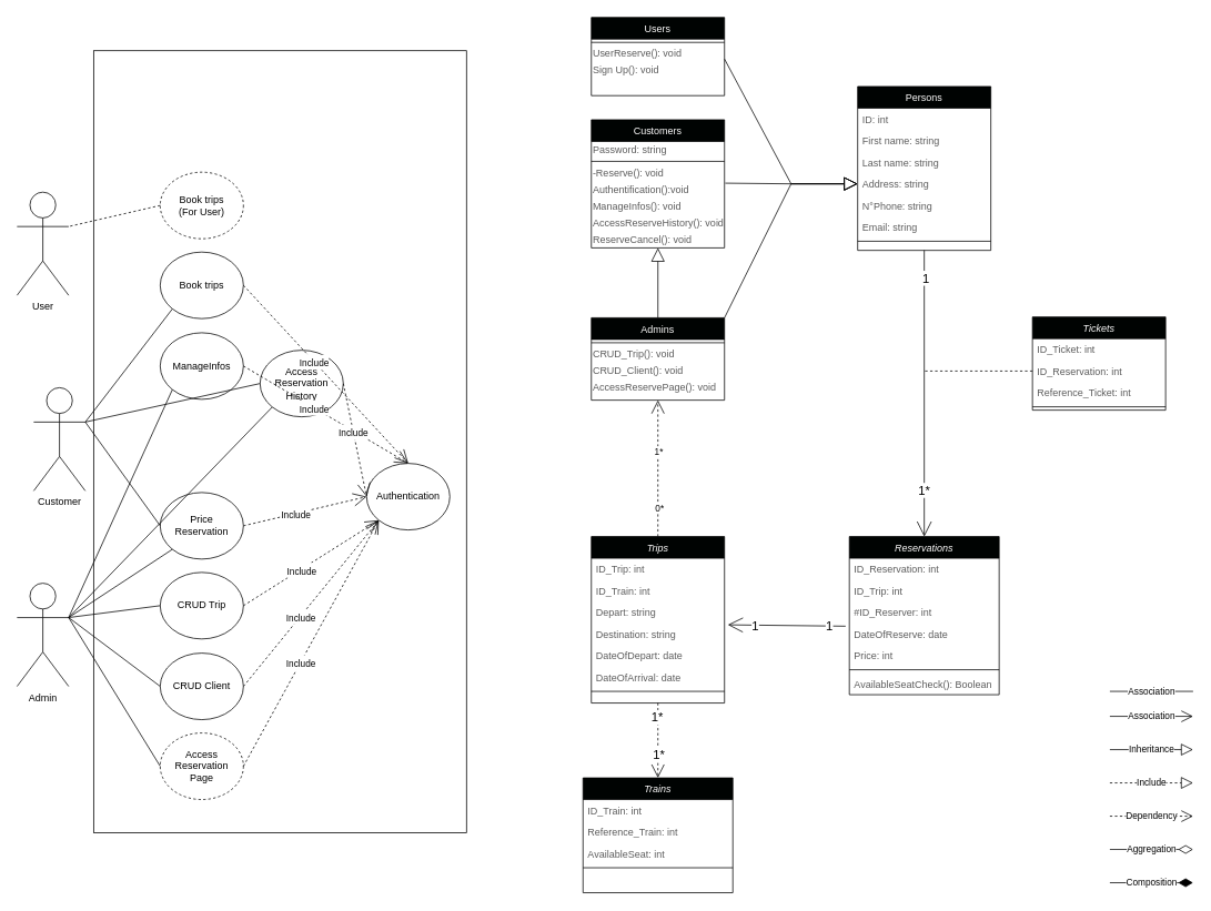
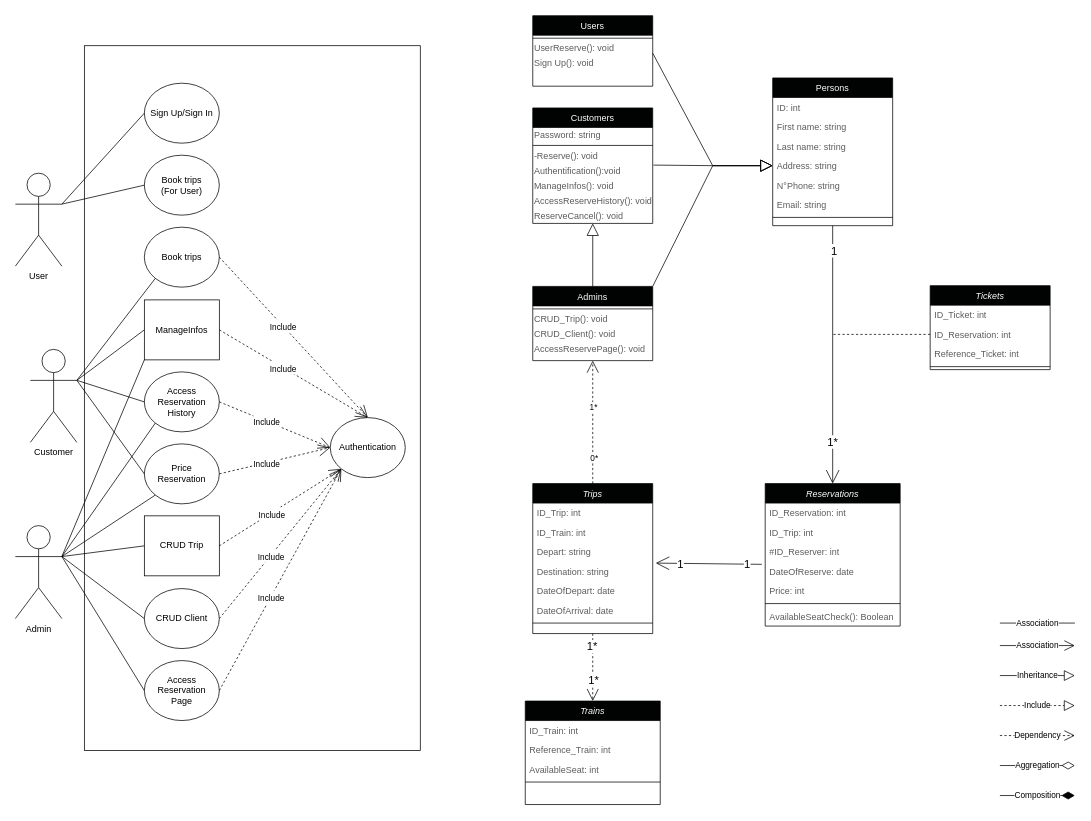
+ <mxCell id="75" value="Sign Up/Sign In" style="ellipse;whiteSpace=wrap;html=1;fillColor=none;autosize=0;comic=0;spacing=9;" parent="1" vertex="1"><mxGeometry x="192" y="110" width="100" height="80" as="geometry" /></mxCell>
+ <mxCell id="76" style="rounded=0;orthogonalLoop=1;jettySize=auto;html=1;exitX=1;exitY=0.333;exitDx=0;exitDy=0;exitPerimeter=0;entryX=0;entryY=0.5;entryDx=0;entryDy=0;endArrow=none;endFill=0;" parent="1" source="77" target="75" edge="1"><mxGeometry relative="1" as="geometry" /></mxCell>
- <mxCell id="101" value="Book trips&lt;br&gt;(For User)" style="ellipse;whiteSpace=wrap;html=1;fillColor=none;dashed=1;" parent="1" vertex="1"><mxGeometry x="192" y="206" width="100" height="80" as="geometry" /></mxCell>
+ <mxCell id="101" value="Book trips&lt;br&gt;(For User)" style="ellipse;whiteSpace=wrap;html=1;fillColor=none;" parent="1" vertex="1"><mxGeometry x="192" y="206" width="100" height="80" as="geometry" /></mxCell>
- <mxCell id="53" style="edgeStyle=none;rounded=0;orthogonalLoop=1;jettySize=auto;html=1;exitX=0;exitY=0.5;exitDx=0;exitDy=0;endArrow=none;endFill=0;entryX=1;entryY=0.333;entryDx=0;entryDy=0;entryPerimeter=0;dashed=1;" parent="1" source="101" target="77" edge="1"><mxGeometry relative="1" as="geometry"><mxPoint x="80" y="270" as="targetPoint" /></mxGeometry></mxCell>
+ <mxCell id="53" style="edgeStyle=none;rounded=0;orthogonalLoop=1;jettySize=auto;html=1;exitX=0;exitY=0.5;exitDx=0;exitDy=0;endArrow=none;endFill=0;entryX=1;entryY=0.333;entryDx=0;entryDy=0;entryPerimeter=0;" parent="1" source="101" target="77" edge="1"><mxGeometry relative="1" as="geometry"><mxPoint x="80" y="270" as="targetPoint" /></mxGeometry></mxCell>
- <mxCell id="58" value="ManageInfos" style="ellipse;whiteSpace=wrap;html=1;fillColor=none;autosize=0;comic=0;spacing=9;" parent="1" vertex="1"><mxGeometry x="192" y="399" width="100" height="80" as="geometry" /></mxCell>
+ <mxCell id="58" value="ManageInfos" style="whiteSpace=wrap;html=1;fillColor=none;autosize=0;comic=0;spacing=9;rounded=0;" parent="1" vertex="1"><mxGeometry x="192" y="399" width="100" height="80" as="geometry" /></mxCell>
- <mxCell id="61" value="Access Reservation History" style="ellipse;whiteSpace=wrap;html=1;fillColor=none;autosize=0;comic=0;spacing=9;" parent="1" vertex="1"><mxGeometry x="312" y="420" width="100" height="80" as="geometry" /></mxCell>
+ <mxCell id="61" value="Access Reservation History" style="ellipse;whiteSpace=wrap;html=1;fillColor=none;autosize=0;comic=0;spacing=9;" parent="1" vertex="1"><mxGeometry x="192" y="495" width="100" height="80" as="geometry" /></mxCell>
+ <mxCell id="49" style="edgeStyle=none;rounded=0;orthogonalLoop=1;jettySize=auto;html=1;exitX=1;exitY=0.333;exitDx=0;exitDy=0;exitPerimeter=0;entryX=0;entryY=0.5;entryDx=0;entryDy=0;endArrow=none;endFill=0;" parent="1" source="52" target="58" edge="1"><mxGeometry relative="1" as="geometry" /></mxCell>
- <mxCell id="55" value="CRUD Trip" style="ellipse;whiteSpace=wrap;html=1;fillColor=none;" parent="1" vertex="1"><mxGeometry x="192" y="687" width="100" height="80" as="geometry" /></mxCell>
+ <mxCell id="55" value="CRUD Trip" style="whiteSpace=wrap;html=1;fillColor=none;rounded=0;" parent="1" vertex="1"><mxGeometry x="192" y="687" width="100" height="80" as="geometry" /></mxCell>
- <mxCell id="79" value="Access Reservation Page" style="ellipse;whiteSpace=wrap;html=1;fillColor=none;autosize=0;comic=0;spacing=9;dashed=1;" parent="1" vertex="1"><mxGeometry x="192" y="880" width="100" height="80" as="geometry" /></mxCell>
+ <mxCell id="79" value="Access Reservation Page" style="ellipse;whiteSpace=wrap;html=1;fillColor=none;autosize=0;comic=0;spacing=9;" parent="1" vertex="1"><mxGeometry x="192" y="880" width="100" height="80" as="geometry" /></mxCell>
